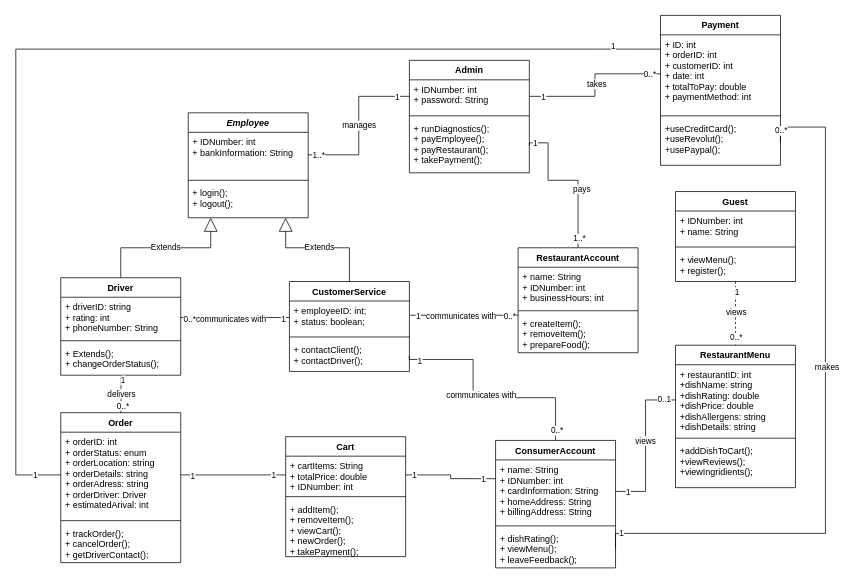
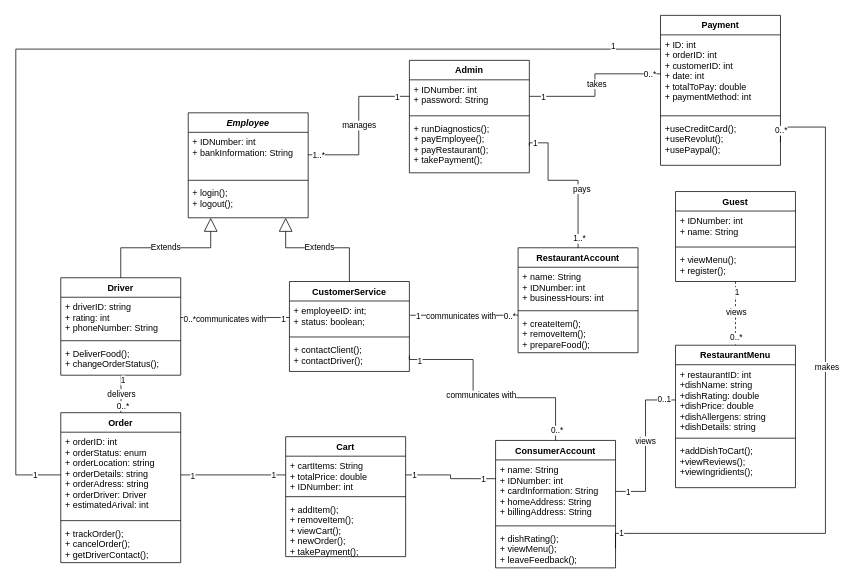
- <mxCell id="25" value="+ Extends();&#10;+ changeOrderStatus();" style="text;strokeColor=none;fillColor=none;align=left;verticalAlign=top;spacingLeft=4;spacingRight=4;overflow=hidden;rotatable=0;points=[[0,0.5],[1,0.5]];portConstraint=eastwest;" vertex="1" parent="22"><mxGeometry y="88" width="160" height="42" as="geometry" /></mxCell>
+ <mxCell id="25" value="+ DeliverFood();&#10;+ changeOrderStatus();" style="text;strokeColor=none;fillColor=none;align=left;verticalAlign=top;spacingLeft=4;spacingRight=4;overflow=hidden;rotatable=0;points=[[0,0.5],[1,0.5]];portConstraint=eastwest;" vertex="1" parent="22"><mxGeometry y="88" width="160" height="42" as="geometry" /></mxCell>
